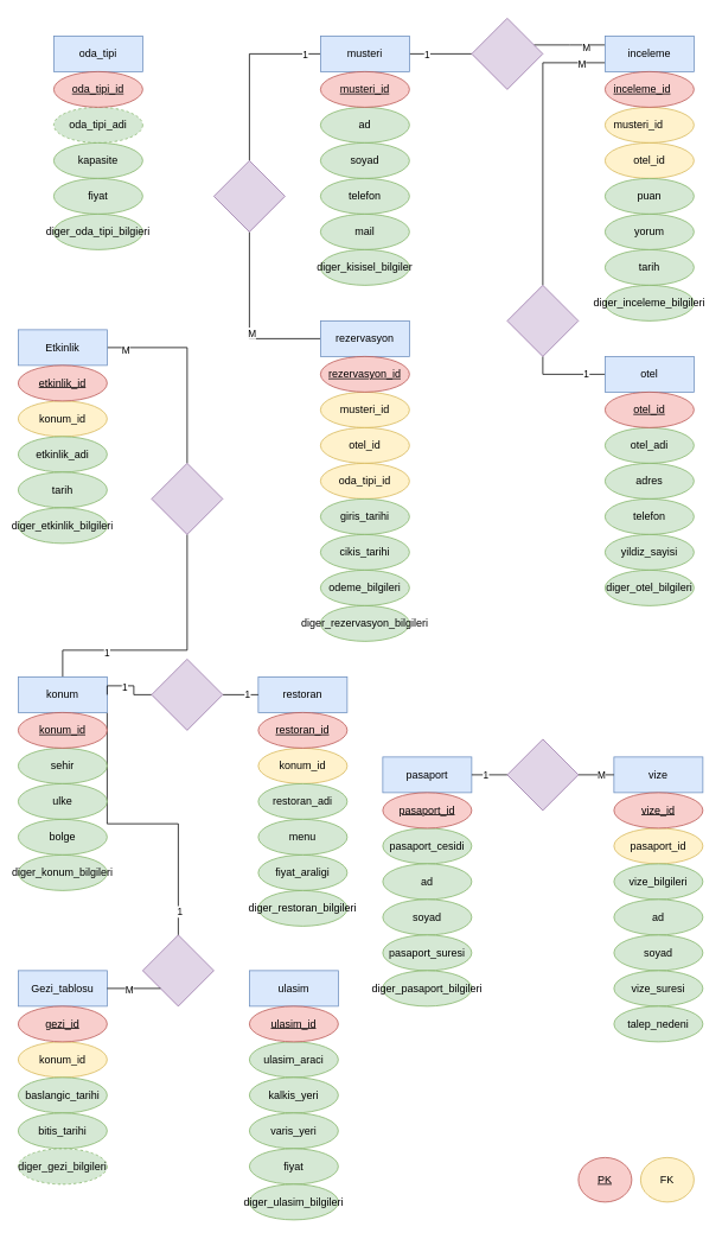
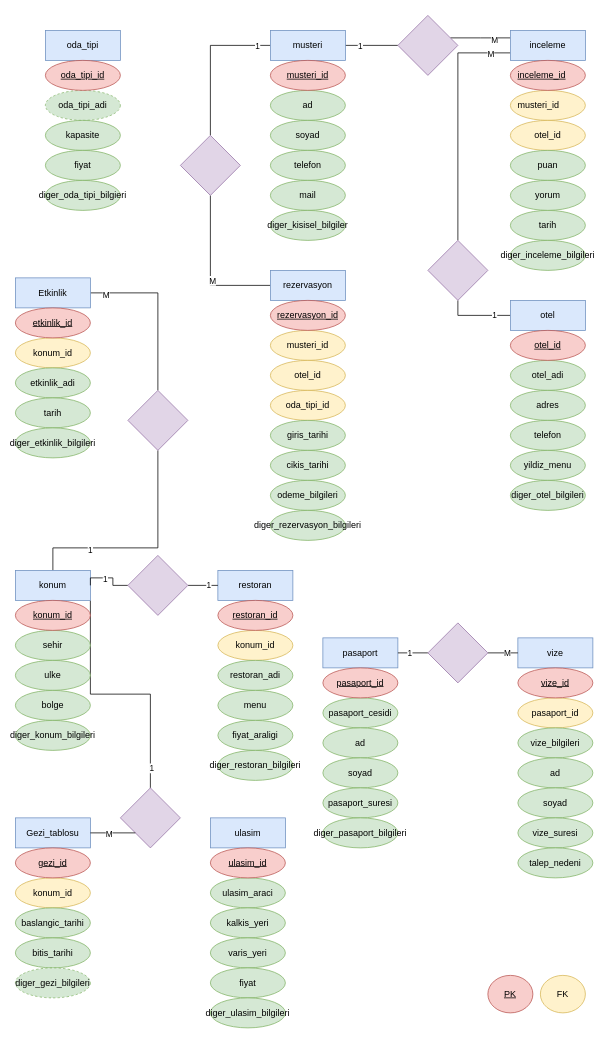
- <mxCell id="62" value="yildiz_sayisi" style="ellipse;whiteSpace=wrap;html=1;align=center;fillColor=#d5e8d4;strokeColor=#82b366;" parent="1" vertex="1"><mxGeometry x="680" y="600" width="100" height="40" as="geometry" /></mxCell>
+ <mxCell id="62" value="yildiz_menu" style="ellipse;whiteSpace=wrap;html=1;align=center;fillColor=#d5e8d4;strokeColor=#82b366;" parent="1" vertex="1"><mxGeometry x="680" y="600" width="100" height="40" as="geometry" /></mxCell>
